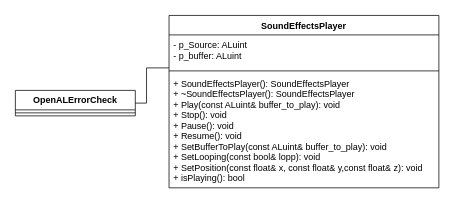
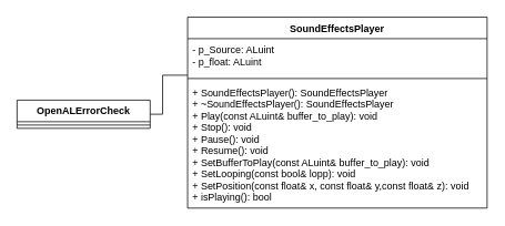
- <mxCell id="3" value="- p_Source: ALuint&#10;- p_buffer: ALuint&#10;" style="text;strokeColor=none;fillColor=none;align=left;verticalAlign=top;spacingLeft=4;spacingRight=4;overflow=hidden;rotatable=0;points=[[0,0.5],[1,0.5]];portConstraint=eastwest;" parent="2" vertex="1"><mxGeometry y="26" width="360" height="44" as="geometry" /></mxCell>
+ <mxCell id="3" value="- p_Source: ALuint&#10;- p_float: ALuint&#10;" style="text;strokeColor=none;fillColor=none;align=left;verticalAlign=top;spacingLeft=4;spacingRight=4;overflow=hidden;rotatable=0;points=[[0,0.5],[1,0.5]];portConstraint=eastwest;" parent="2" vertex="1"><mxGeometry y="26" width="360" height="44" as="geometry" /></mxCell>
